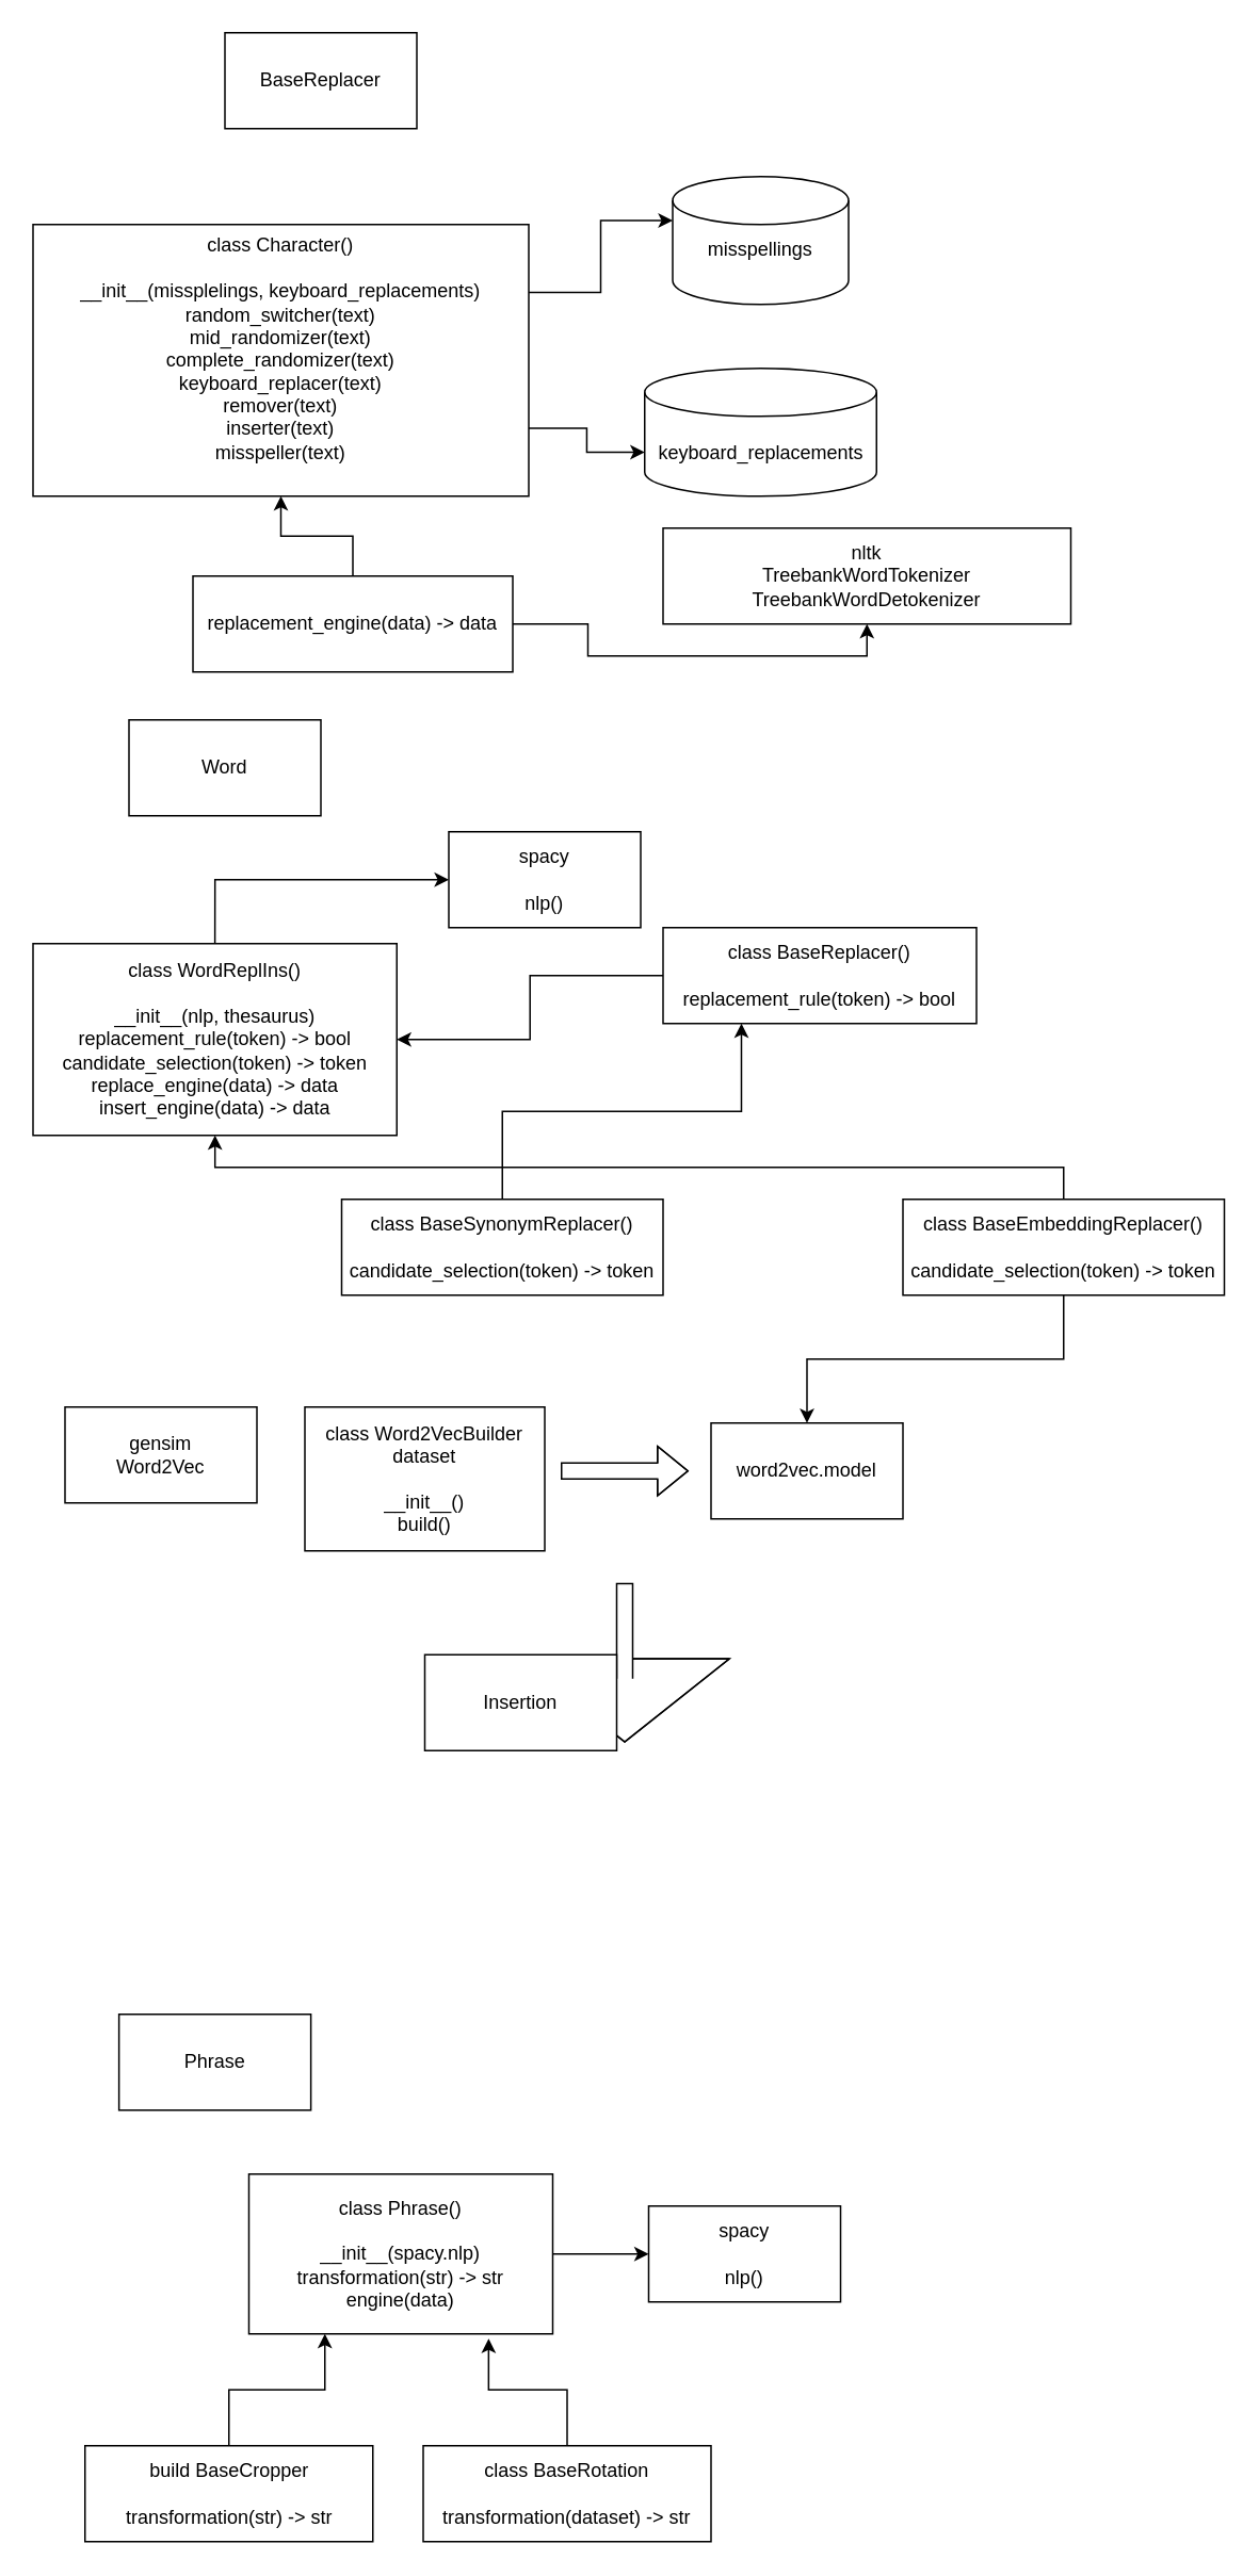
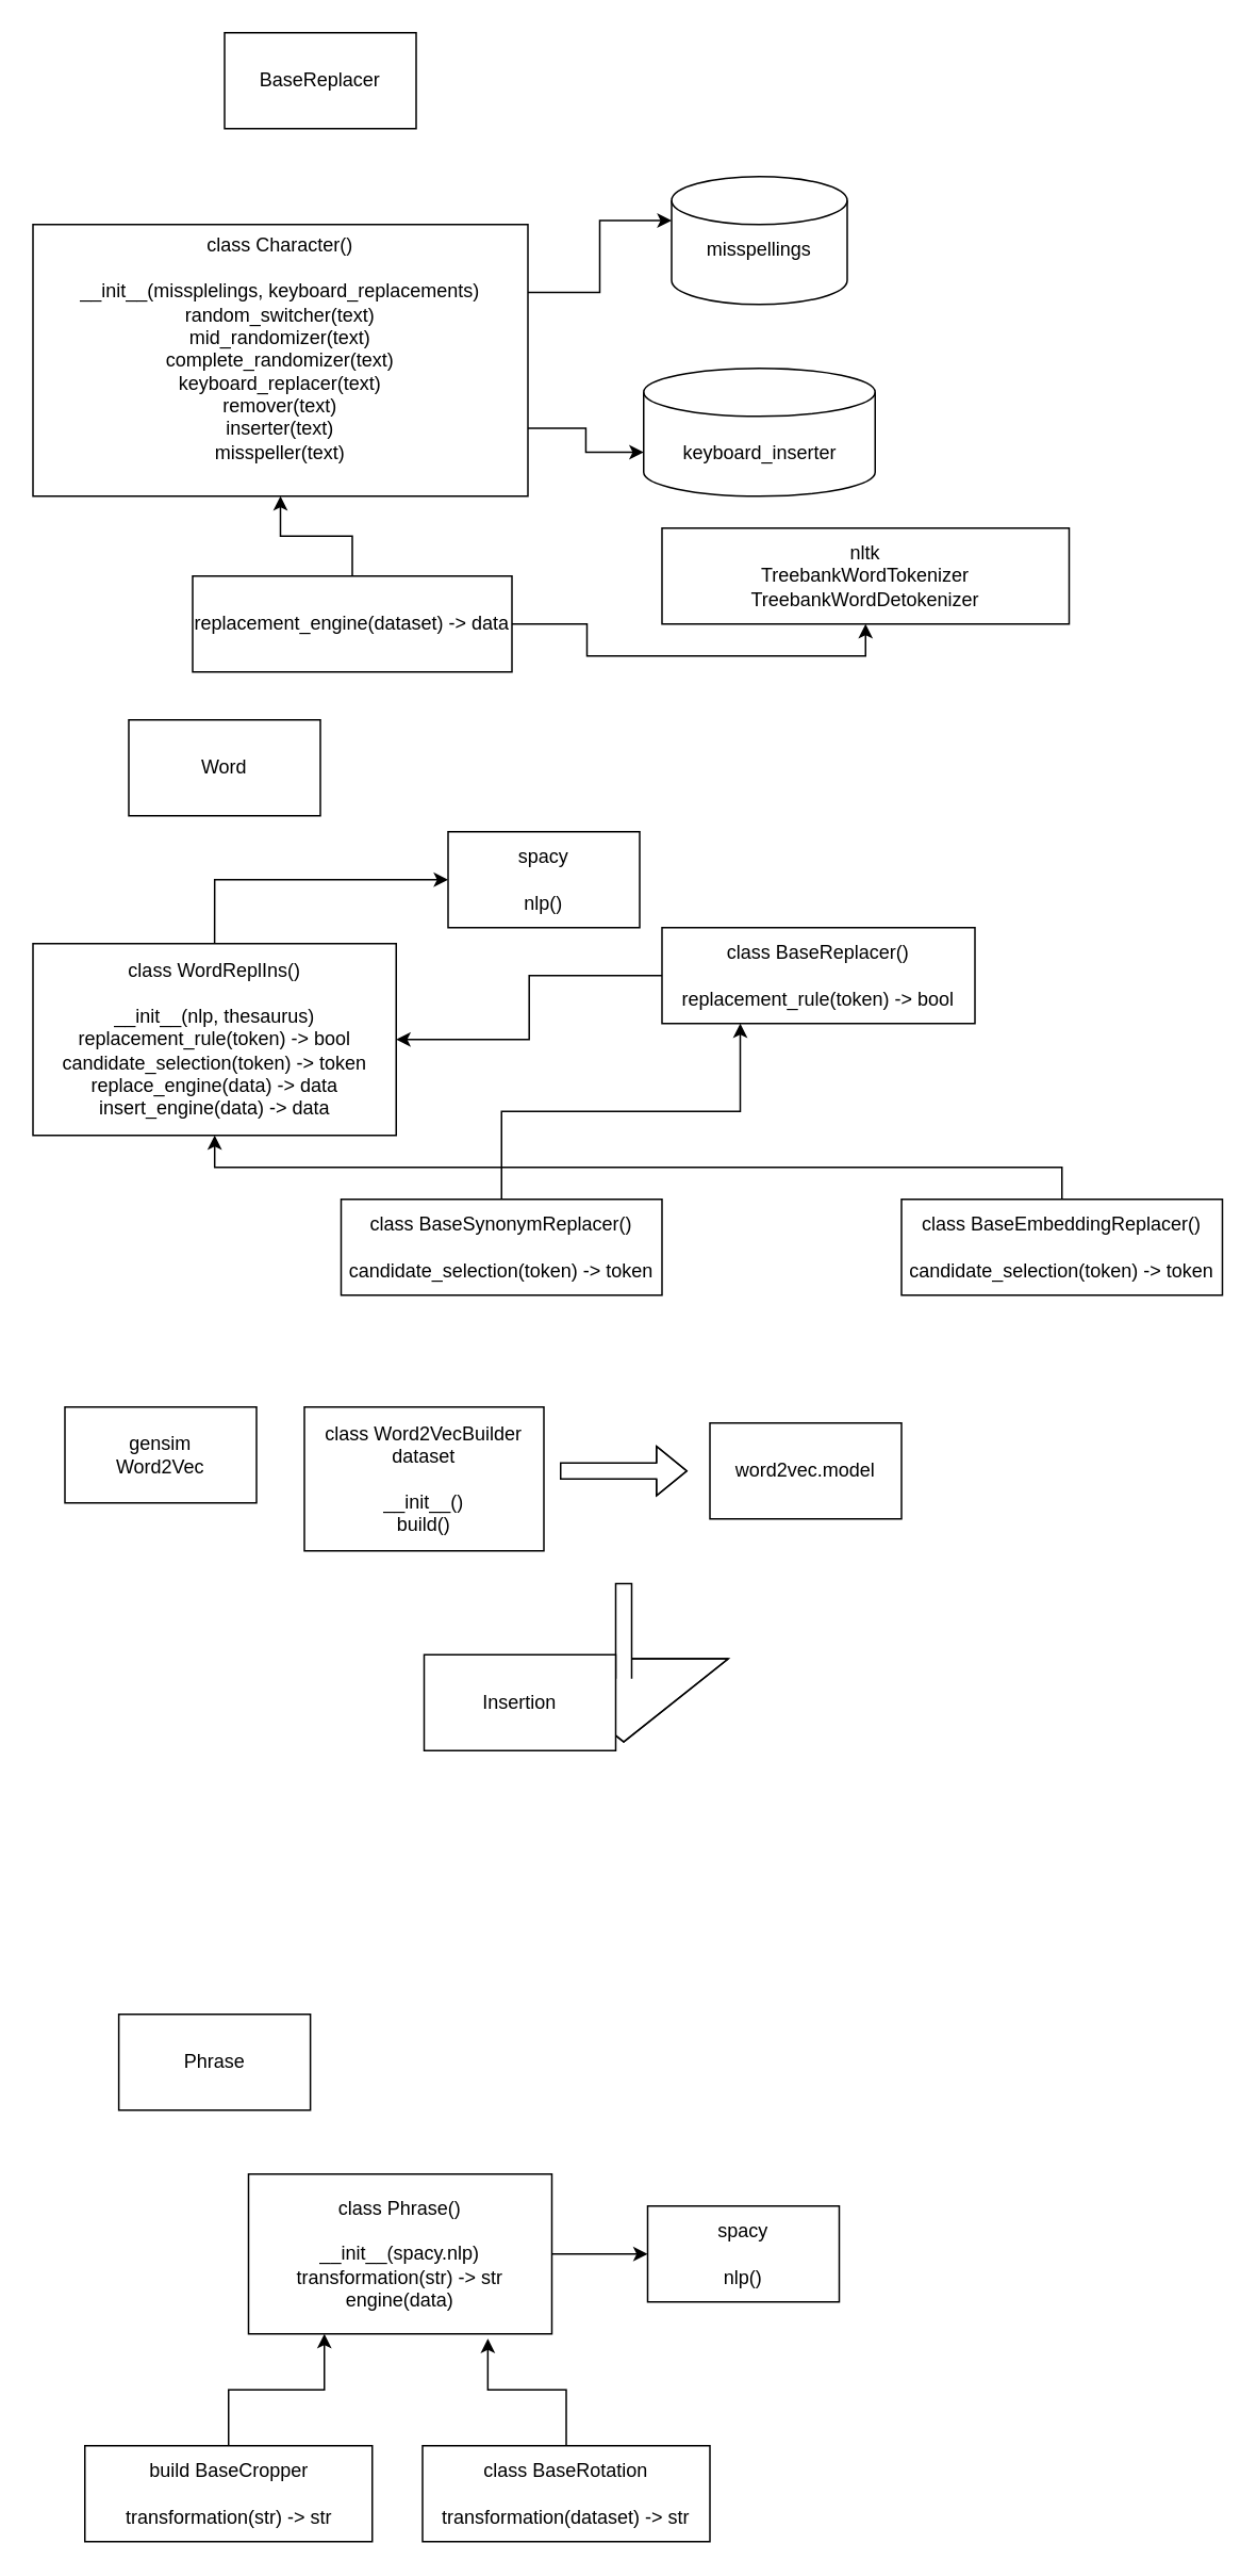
- <mxCell id="7" value="keyboard_replacements" style="shape=cylinder3;whiteSpace=wrap;html=1;boundedLbl=1;backgroundOutline=1;size=15;" parent="1" vertex="1"><mxGeometry x="402.5" y="230" width="145" height="80" as="geometry" /></mxCell>
+ <mxCell id="7" value="keyboard_inserter" style="shape=cylinder3;whiteSpace=wrap;html=1;boundedLbl=1;backgroundOutline=1;size=15;" parent="1" vertex="1"><mxGeometry x="402.5" y="230" width="145" height="80" as="geometry" /></mxCell>
- <mxCell id="10" value="replacement_engine(data) -&amp;gt; data" style="rounded=0;whiteSpace=wrap;html=1;" parent="1" vertex="1"><mxGeometry x="120" y="360" width="200" height="60" as="geometry" /></mxCell>
+ <mxCell id="10" value="replacement_engine(dataset) -&amp;gt; data" style="rounded=0;whiteSpace=wrap;html=1;" parent="1" vertex="1"><mxGeometry x="120" y="360" width="200" height="60" as="geometry" /></mxCell>
- <mxCell id="17" style="edgeStyle=orthogonalEdgeStyle;rounded=0;orthogonalLoop=1;jettySize=auto;html=1;exitX=0.5;exitY=1;exitDx=0;exitDy=0;entryX=0.5;entryY=0;entryDx=0;entryDy=0;" parent="1" source="18" target="26" edge="1"><mxGeometry relative="1" as="geometry" /></mxCell>
